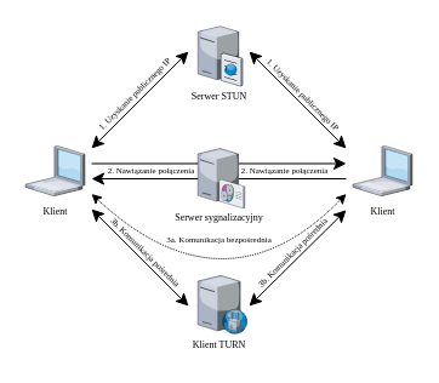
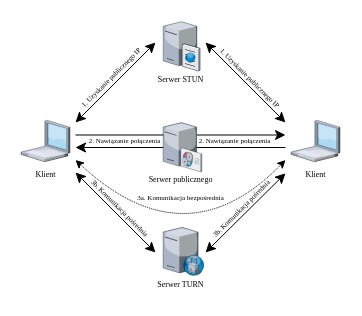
- <mxCell id="4" value="&lt;font style=&quot;font-size: 8px;&quot;&gt;Serwer sygnalizacyjny&lt;/font&gt;" style="text;html=1;resizable=0;autosize=1;align=center;verticalAlign=middle;points=[];fillColor=none;strokeColor=none;rounded=0;fontFamily=Computer Modern;fontSource=https%3A%2F%2Fwww.1001fonts.com%2Fdownload%2Ffont%2Fcmu.serif-roman.ttf;fontSize=8;" parent="1" vertex="1"><mxGeometry x="130" y="169" width="100" height="20" as="geometry" /></mxCell>
+ <mxCell id="4" value="&lt;font style=&quot;font-size: 8px;&quot;&gt;Serwer publicznego&lt;/font&gt;" style="text;html=1;resizable=0;autosize=1;align=center;verticalAlign=middle;points=[];fillColor=none;strokeColor=none;rounded=0;fontFamily=Computer Modern;fontSource=https%3A%2F%2Fwww.1001fonts.com%2Fdownload%2Ffont%2Fcmu.serif-roman.ttf;fontSize=8;" parent="1" vertex="1"><mxGeometry x="130" y="169" width="100" height="20" as="geometry" /></mxCell>
- <mxCell id="6" value="&lt;font style=&quot;font-size: 8px;&quot;&gt;Klient TURN&lt;/font&gt;" style="text;html=1;resizable=0;autosize=1;align=center;verticalAlign=middle;points=[];fillColor=none;strokeColor=none;rounded=0;fontFamily=Computer Modern;fontSource=https%3A%2F%2Fwww.1001fonts.com%2Fdownload%2Ffont%2Fcmu.serif-roman.ttf;fontSize=8;" parent="1" vertex="1"><mxGeometry x="145" y="274" width="70" height="20" as="geometry" /></mxCell>
+ <mxCell id="6" value="&lt;font style=&quot;font-size: 8px;&quot;&gt;Serwer TURN&lt;/font&gt;" style="text;html=1;resizable=0;autosize=1;align=center;verticalAlign=middle;points=[];fillColor=none;strokeColor=none;rounded=0;fontFamily=Computer Modern;fontSource=https%3A%2F%2Fwww.1001fonts.com%2Fdownload%2Ffont%2Fcmu.serif-roman.ttf;fontSize=8;" parent="1" vertex="1"><mxGeometry x="145" y="274" width="70" height="20" as="geometry" /></mxCell>
